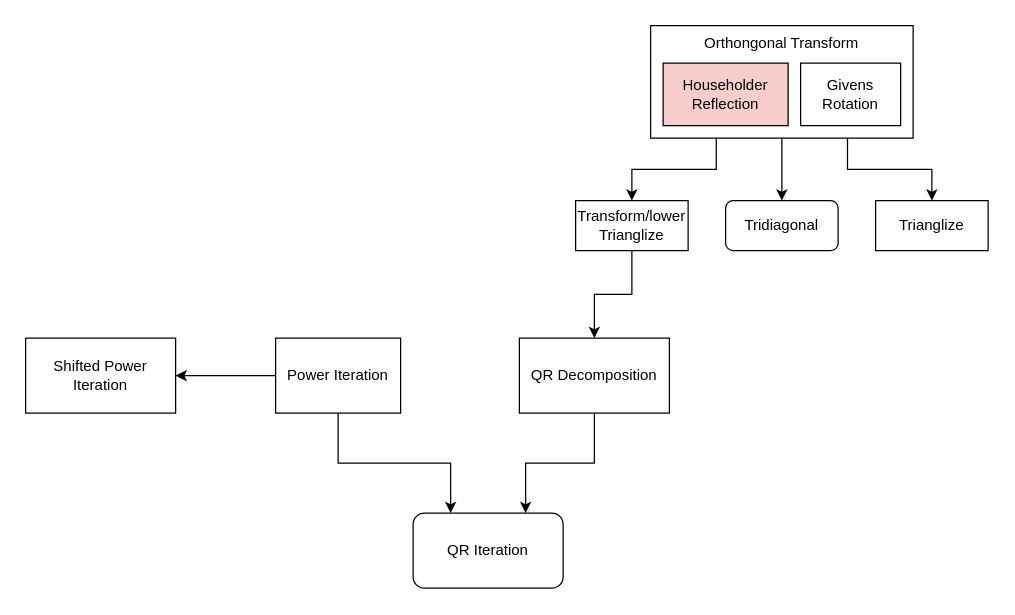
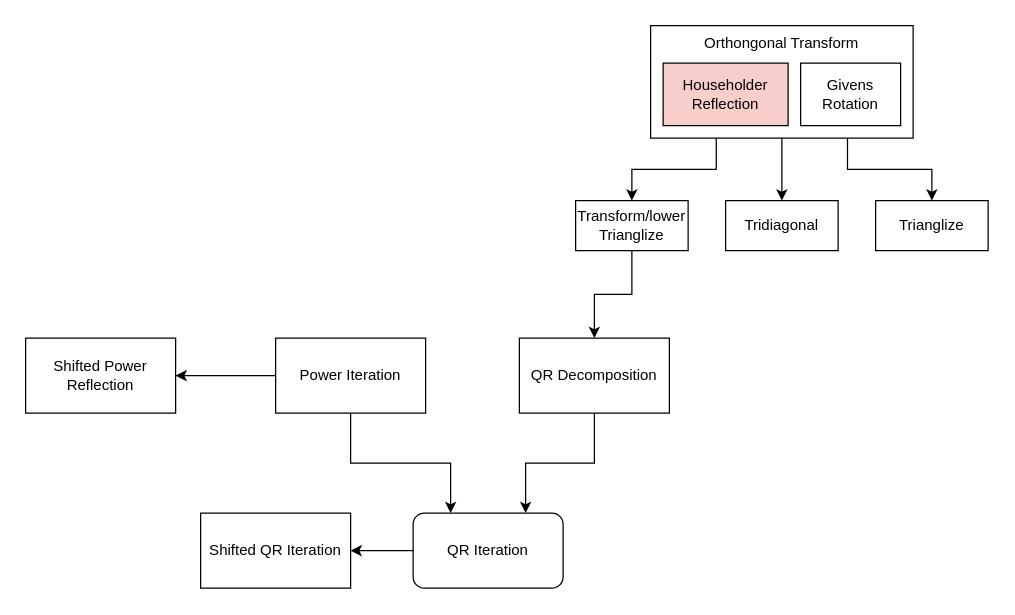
- <mxCell id="19" value="Tridiagonal" style="whiteSpace=wrap;html=1;rounded=1;" vertex="1" parent="1"><mxGeometry x="580" y="160" width="90" height="40" as="geometry" /></mxCell>
+ <mxCell id="19" value="Tridiagonal" style="rounded=0;whiteSpace=wrap;html=1;" vertex="1" parent="1"><mxGeometry x="580" y="160" width="90" height="40" as="geometry" /></mxCell>
- <mxCell id="13" value="Shifted Power Iteration" style="rounded=0;whiteSpace=wrap;html=1;" vertex="1" parent="1"><mxGeometry x="20" y="270" width="120" height="60" as="geometry" /></mxCell>
+ <mxCell id="13" value="Shifted Power Reflection" style="rounded=0;whiteSpace=wrap;html=1;" vertex="1" parent="1"><mxGeometry x="20" y="270" width="120" height="60" as="geometry" /></mxCell>
- <mxCell id="12" value="Power Iteration" style="rounded=0;whiteSpace=wrap;html=1;" vertex="1" parent="1"><mxGeometry x="220" y="270" width="100" height="60" as="geometry" /></mxCell>
+ <mxCell id="12" value="Power Iteration" style="rounded=0;whiteSpace=wrap;html=1;" vertex="1" parent="1"><mxGeometry x="220" y="270" width="120" height="60" as="geometry" /></mxCell>
+ <mxCell id="16" value="Shifted QR Iteration" style="rounded=0;whiteSpace=wrap;html=1;" vertex="1" parent="1"><mxGeometry x="160" y="410" width="120" height="60" as="geometry" /></mxCell>
+ <mxCell id="14" value="" style="edgeStyle=orthogonalEdgeStyle;rounded=0;orthogonalLoop=1;jettySize=auto;html=1;" edge="1" parent="1" source="15" target="16"><mxGeometry relative="1" as="geometry" /></mxCell>
